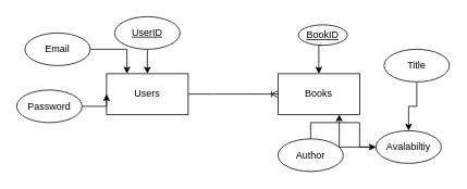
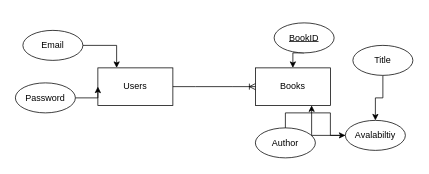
- <mxCell id="6" value="&lt;u&gt;UserID&lt;/u&gt;" style="ellipse;whiteSpace=wrap;html=1;" vertex="1" parent="1"><mxGeometry x="140" y="20" width="80" height="40" as="geometry" /></mxCell>
- <mxCell id="12" value="&lt;u&gt;BookID&lt;/u&gt;" style="ellipse;whiteSpace=wrap;html=1;" vertex="1" parent="1"><mxGeometry x="365" y="30" width="60" height="25" as="geometry" /></mxCell>
+ <mxCell id="12" value="&lt;u&gt;BookID&lt;/u&gt;" style="ellipse;whiteSpace=wrap;html=1;" vertex="1" parent="1"><mxGeometry x="365" y="30" width="80" height="40" as="geometry" /></mxCell>
- <mxCell id="5" style="edgeStyle=orthogonalEdgeStyle;rounded=0;orthogonalLoop=1;jettySize=auto;html=1;exitX=0.5;exitY=1;exitDx=0;exitDy=0;entryX=0.5;entryY=0;entryDx=0;entryDy=0;" edge="1" parent="1" source="6" target="3"><mxGeometry relative="1" as="geometry" /></mxCell>
